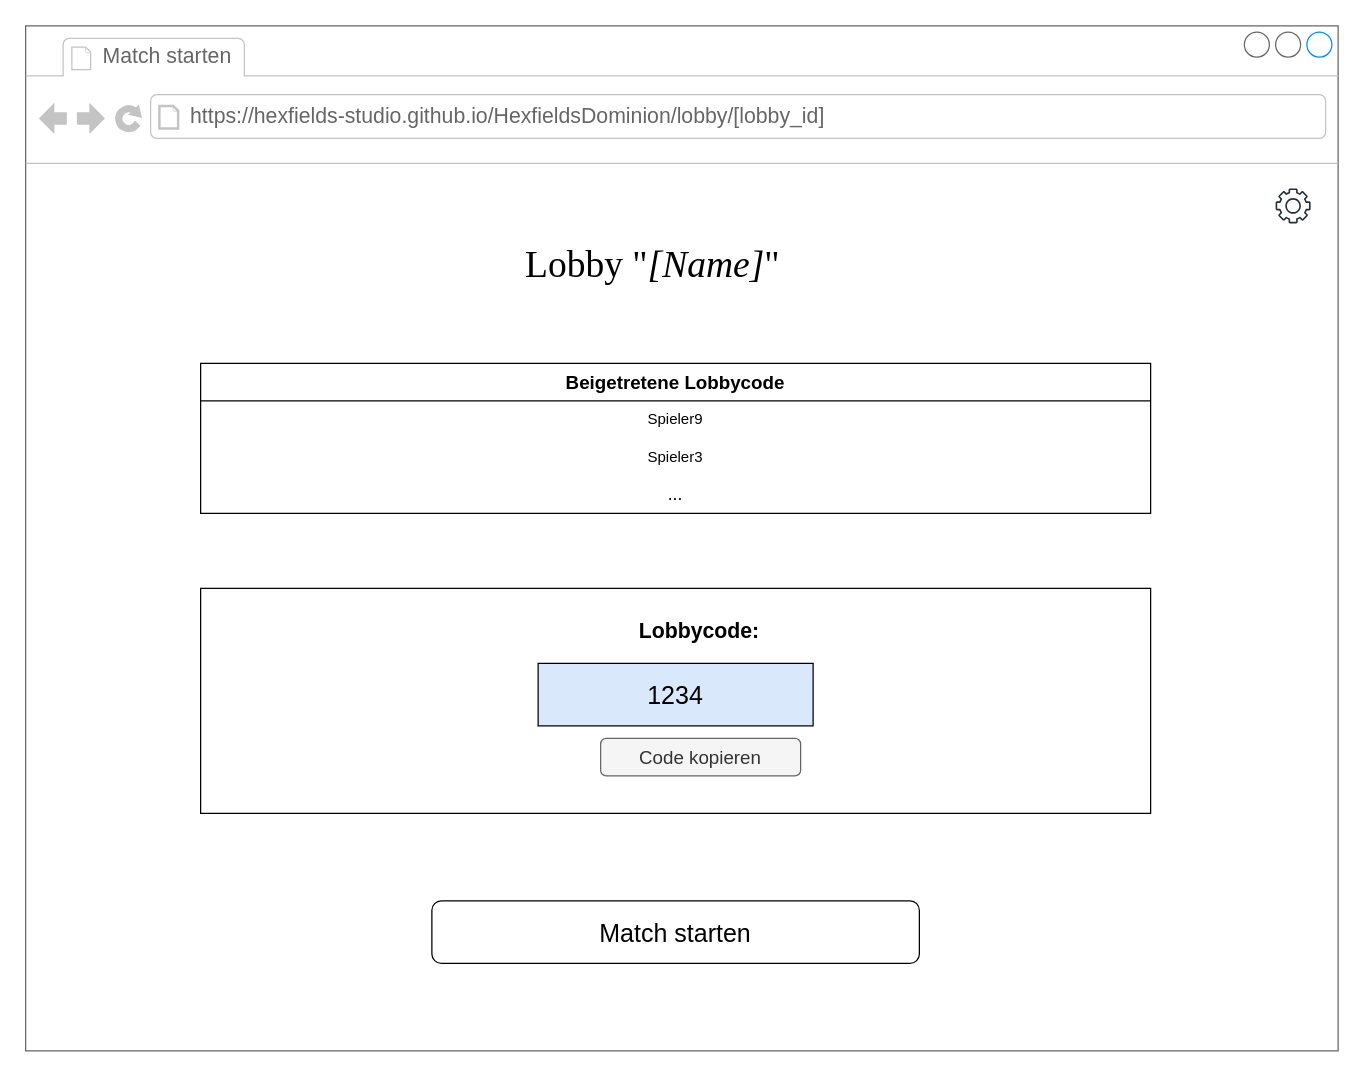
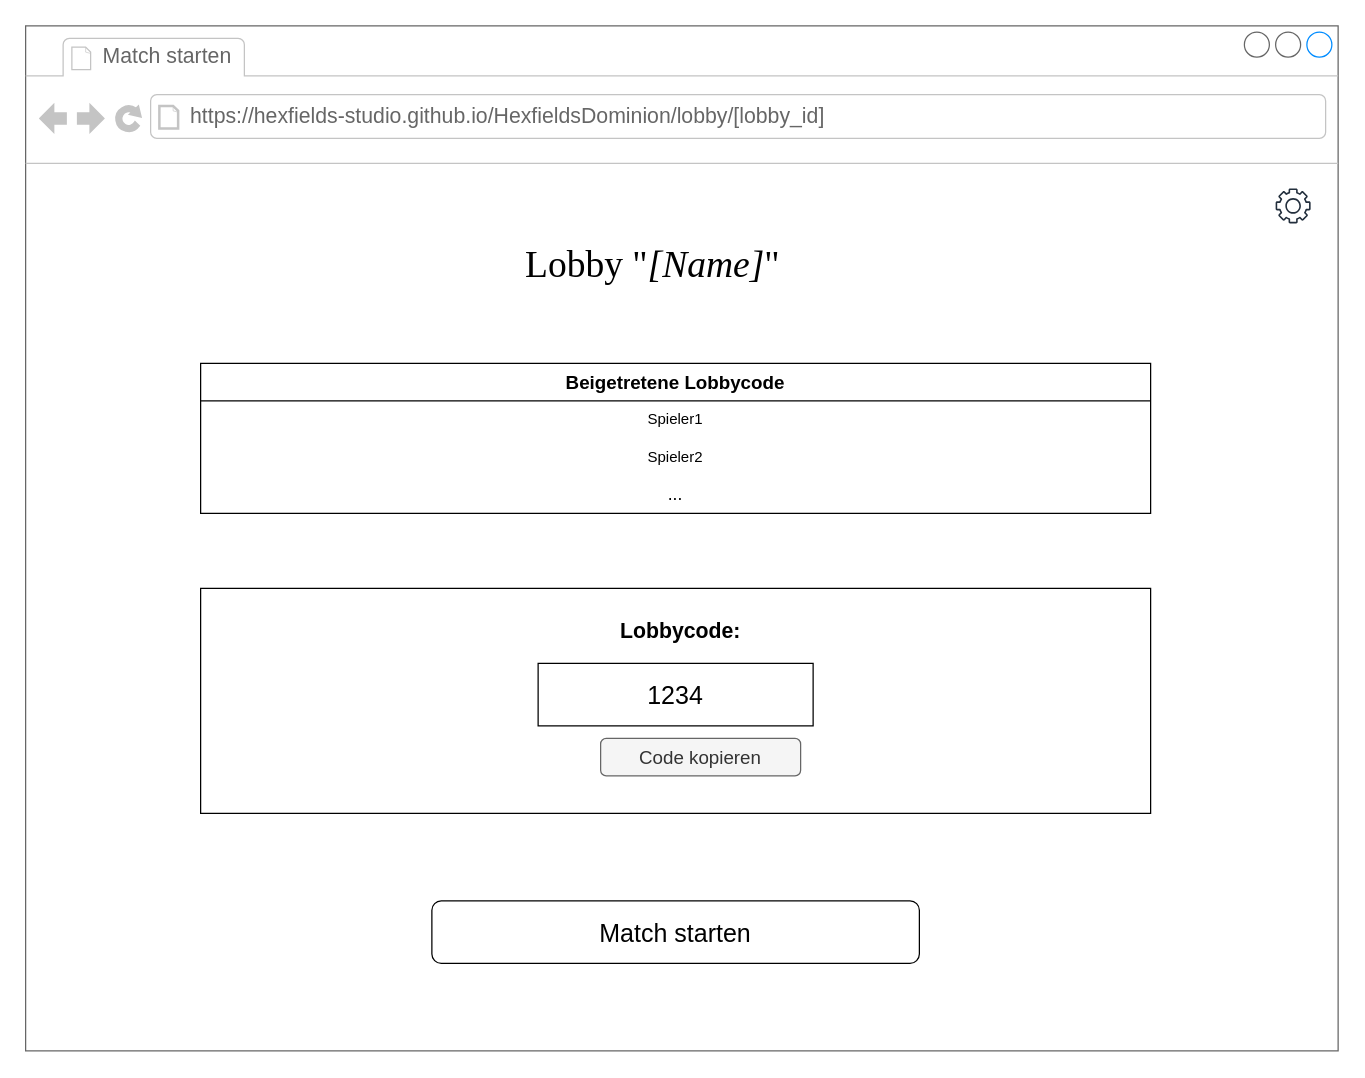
- <mxCell id="9" value="Spieler9" style="text;strokeColor=none;fillColor=none;align=center;verticalAlign=middle;spacingLeft=4;spacingRight=4;overflow=hidden;points=[[0,0.5],[1,0.5]];portConstraint=eastwest;rotatable=0;whiteSpace=wrap;html=1;" vertex="1" parent="8"><mxGeometry y="30" width="760" height="30" as="geometry" /></mxCell>
+ <mxCell id="9" value="Spieler1" style="text;strokeColor=none;fillColor=none;align=center;verticalAlign=middle;spacingLeft=4;spacingRight=4;overflow=hidden;points=[[0,0.5],[1,0.5]];portConstraint=eastwest;rotatable=0;whiteSpace=wrap;html=1;" vertex="1" parent="8"><mxGeometry y="30" width="760" height="30" as="geometry" /></mxCell>
- <mxCell id="10" value="Spieler3" style="text;strokeColor=none;fillColor=none;align=center;verticalAlign=middle;spacingLeft=4;spacingRight=4;overflow=hidden;points=[[0,0.5],[1,0.5]];portConstraint=eastwest;rotatable=0;whiteSpace=wrap;html=1;" vertex="1" parent="8"><mxGeometry y="60" width="760" height="30" as="geometry" /></mxCell>
+ <mxCell id="10" value="Spieler2" style="text;strokeColor=none;fillColor=none;align=center;verticalAlign=middle;spacingLeft=4;spacingRight=4;overflow=hidden;points=[[0,0.5],[1,0.5]];portConstraint=eastwest;rotatable=0;whiteSpace=wrap;html=1;" vertex="1" parent="8"><mxGeometry y="60" width="760" height="30" as="geometry" /></mxCell>
- <mxCell id="14" value="&lt;b&gt;&lt;font style=&quot;font-size: 17px;&quot;&gt;Lobbycode:&lt;/font&gt;&lt;/b&gt;" style="text;html=1;whiteSpace=wrap;strokeColor=none;fillColor=none;align=left;verticalAlign=middle;rounded=0;" vertex="1" parent="2"><mxGeometry x="489" y="470" width="92" height="30" as="geometry" /></mxCell>
+ <mxCell id="14" value="&lt;b&gt;&lt;font style=&quot;font-size: 17px;&quot;&gt;Lobbycode:&lt;/font&gt;&lt;/b&gt;" style="text;html=1;whiteSpace=wrap;strokeColor=none;fillColor=none;align=left;verticalAlign=middle;rounded=0;" vertex="1" parent="2"><mxGeometry x="474" y="470" width="92" height="30" as="geometry" /></mxCell>
- <mxCell id="13" value="&lt;font style=&quot;font-size: 20px; color: light-dark(rgb(0, 0, 0), rgb(230, 230, 230));&quot;&gt;1234&lt;/font&gt;" style="rounded=0;whiteSpace=wrap;html=1;align=center;fillColor=#dae8fc;" vertex="1" parent="2"><mxGeometry x="410" y="510" width="220" height="50" as="geometry" /></mxCell>
+ <mxCell id="13" value="&lt;font style=&quot;font-size: 20px; color: light-dark(rgb(0, 0, 0), rgb(230, 230, 230));&quot;&gt;1234&lt;/font&gt;" style="rounded=0;whiteSpace=wrap;html=1;align=center;" vertex="1" parent="2"><mxGeometry x="410" y="510" width="220" height="50" as="geometry" /></mxCell>
